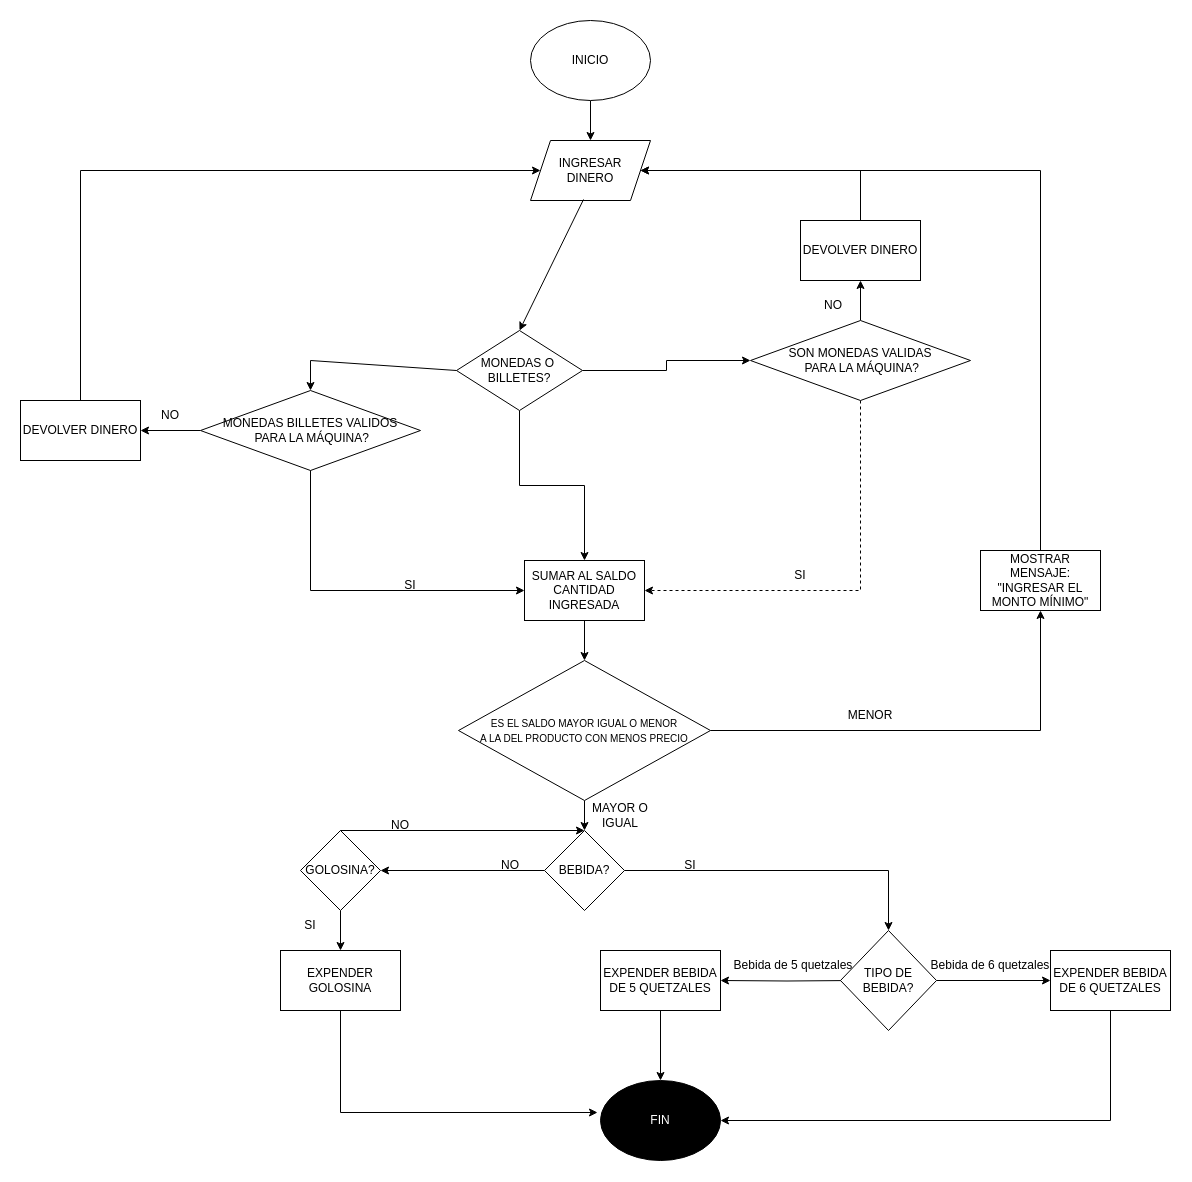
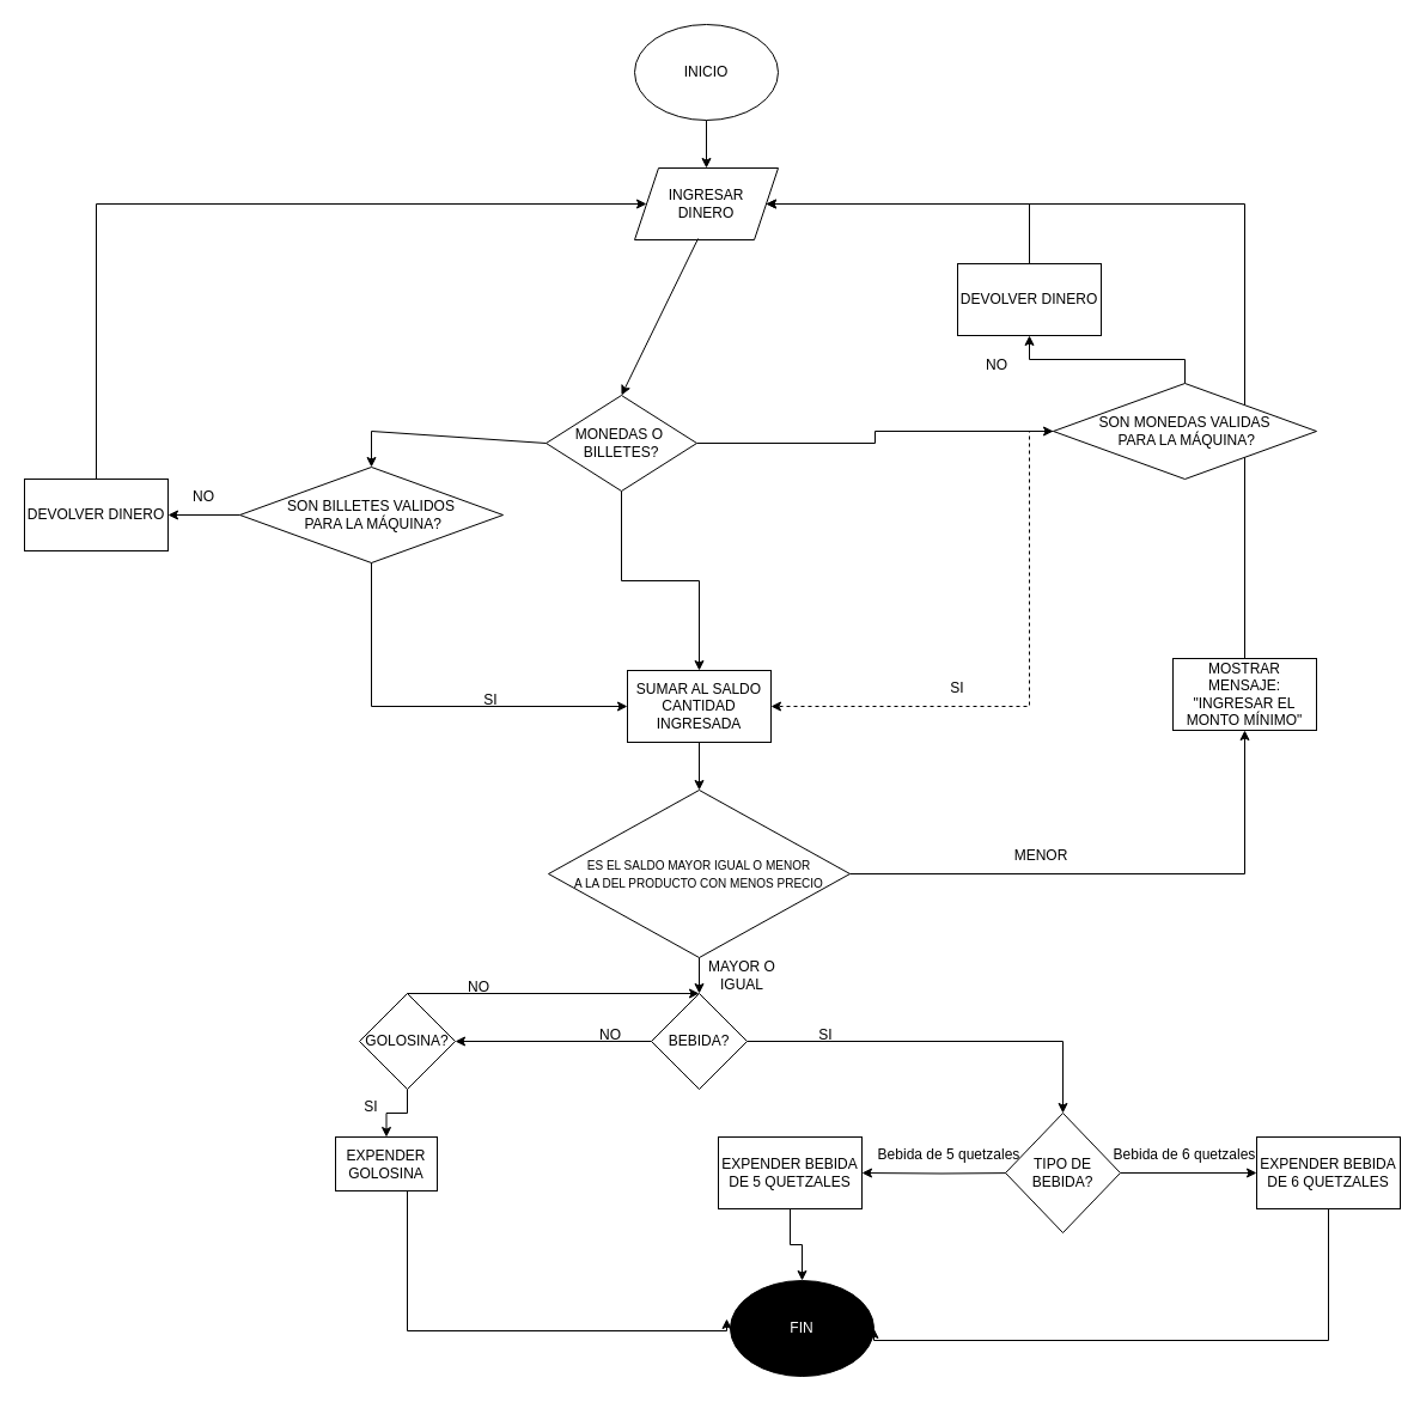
- <mxCell id="39" value="SON MONEDAS VALIDAS&lt;br&gt;&amp;nbsp;PARA LA MÁQUINA?" style="rhombus;whiteSpace=wrap;html=1;strokeColor=default;align=center;verticalAlign=middle;fontFamily=Helvetica;fontSize=12;fontColor=default;fillColor=default;" vertex="1" parent="1"><mxGeometry x="750" y="320" width="220" height="80" as="geometry" /></mxCell>
+ <mxCell id="39" value="SON MONEDAS VALIDAS&lt;br&gt;&amp;nbsp;PARA LA MÁQUINA?" style="rhombus;whiteSpace=wrap;html=1;strokeColor=default;align=center;verticalAlign=middle;fontFamily=Helvetica;fontSize=12;fontColor=default;fillColor=default;" vertex="1" parent="1"><mxGeometry x="880" y="320" width="220" height="80" as="geometry" /></mxCell>
- <mxCell id="36" value="MONEDAS BILLETES VALIDOS&lt;br&gt;&amp;nbsp;PARA LA MÁQUINA?" style="rhombus;whiteSpace=wrap;html=1;strokeColor=default;align=center;verticalAlign=middle;fontFamily=Helvetica;fontSize=12;fontColor=default;fillColor=default;" vertex="1" parent="1"><mxGeometry x="200" y="390" width="220" height="80" as="geometry" /></mxCell>
+ <mxCell id="36" value="SON BILLETES VALIDOS&lt;br&gt;&amp;nbsp;PARA LA MÁQUINA?" style="rhombus;whiteSpace=wrap;html=1;strokeColor=default;align=center;verticalAlign=middle;fontFamily=Helvetica;fontSize=12;fontColor=default;fillColor=default;" vertex="1" parent="1"><mxGeometry x="200" y="390" width="220" height="80" as="geometry" /></mxCell>
- <mxCell id="23" value="EXPENDER GOLOSINA" style="whiteSpace=wrap;html=1;" vertex="1" parent="1"><mxGeometry x="280" y="950" width="120" height="60" as="geometry" /></mxCell>
+ <mxCell id="23" value="EXPENDER GOLOSINA" style="whiteSpace=wrap;html=1;" vertex="1" parent="1"><mxGeometry x="280" y="950" width="85" height="45" as="geometry" /></mxCell>
- <mxCell id="4" value="&lt;font color=&quot;#ffffff&quot;&gt;FIN&lt;/font&gt;" style="ellipse;whiteSpace=wrap;html=1;fillColor=#000000;" vertex="1" parent="1"><mxGeometry x="600" y="1080" width="120" height="80" as="geometry" /></mxCell>
+ <mxCell id="4" value="&lt;font color=&quot;#ffffff&quot;&gt;FIN&lt;/font&gt;" style="ellipse;whiteSpace=wrap;html=1;fillColor=#000000;" vertex="1" parent="1"><mxGeometry x="610" y="1070" width="120" height="80" as="geometry" /></mxCell>
